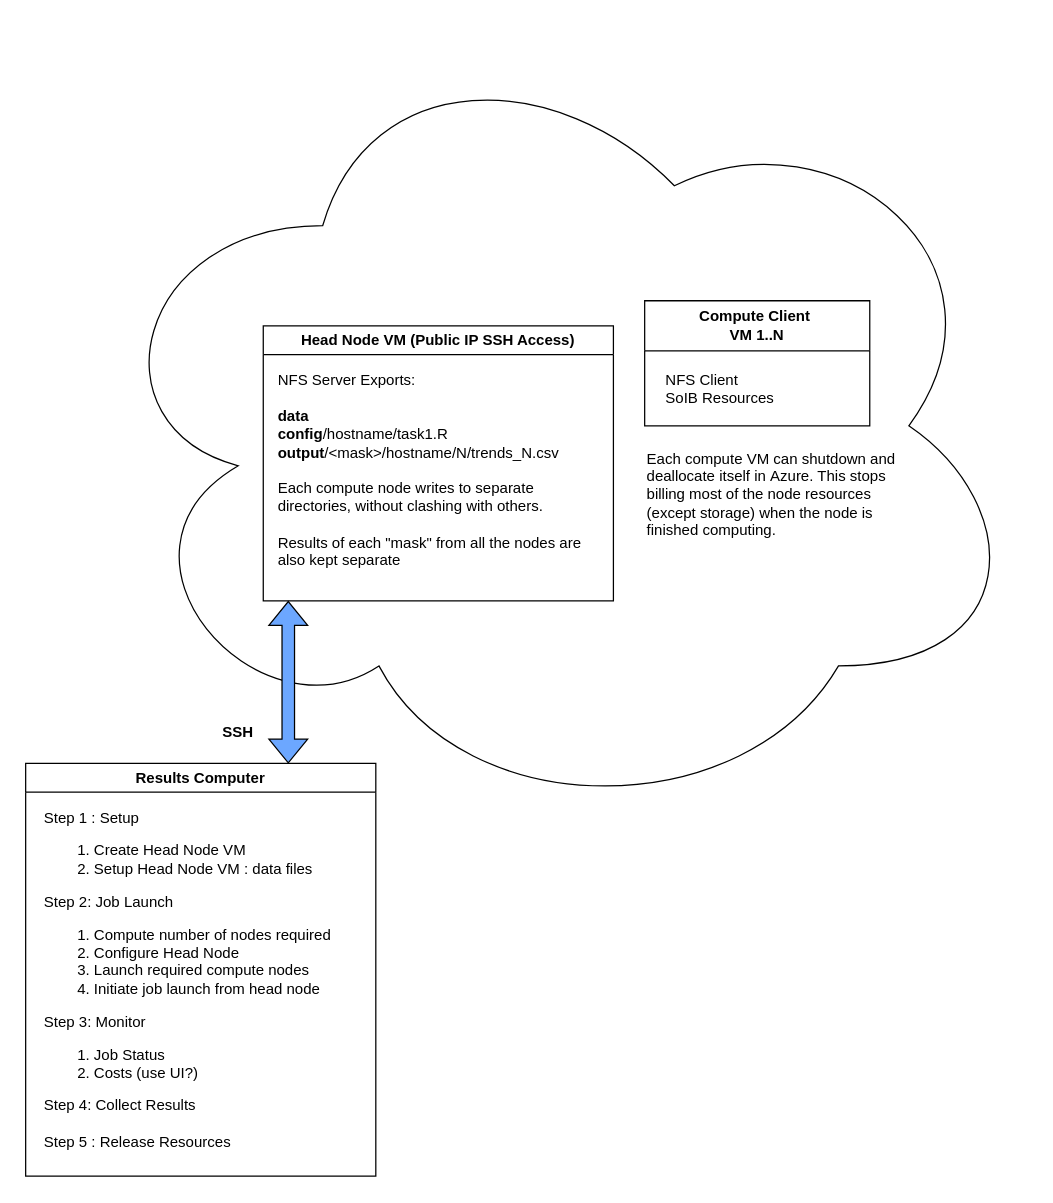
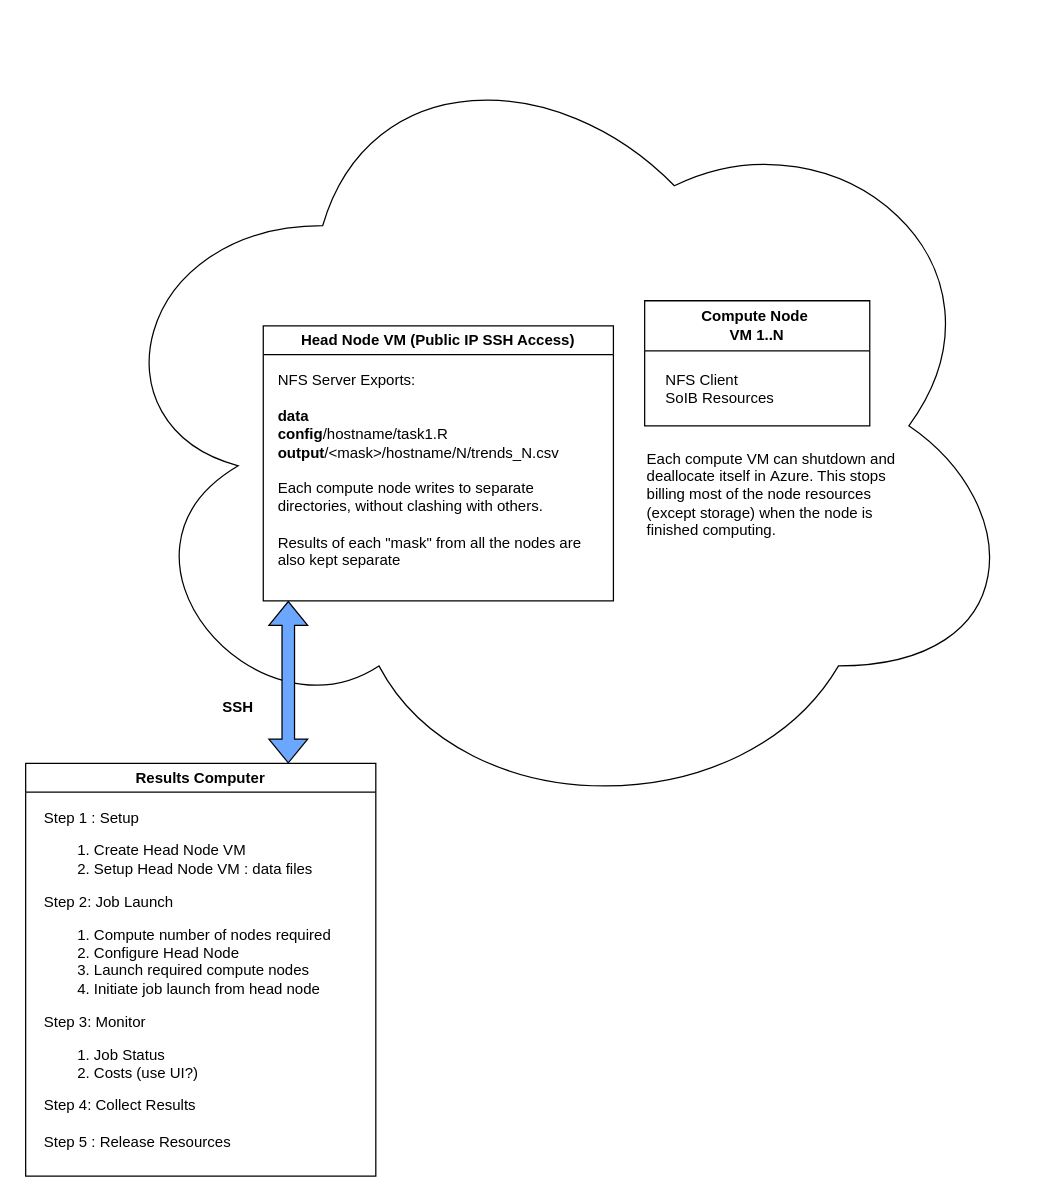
- <mxCell id="5" value="Compute Client&amp;nbsp;&lt;div&gt;VM 1..N&lt;/div&gt;" style="swimlane;whiteSpace=wrap;html=1;startSize=40;" parent="1" vertex="1"><mxGeometry x="515" y="240" width="180" height="100" as="geometry"><mxRectangle x="370" y="-110" width="120" height="30" as="alternateBounds" /></mxGeometry></mxCell>
+ <mxCell id="5" value="Compute Node&amp;nbsp;&lt;div&gt;VM 1..N&lt;/div&gt;" style="swimlane;whiteSpace=wrap;html=1;startSize=40;" parent="1" vertex="1"><mxGeometry x="515" y="240" width="180" height="100" as="geometry"><mxRectangle x="370" y="-110" width="120" height="30" as="alternateBounds" /></mxGeometry></mxCell>
- <mxCell id="10" value="&lt;b&gt;SSH&lt;/b&gt;" style="text;html=1;align=center;verticalAlign=middle;whiteSpace=wrap;rounded=0;" parent="1" vertex="1"><mxGeometry x="160" y="570" width="60" height="30" as="geometry" /></mxCell>
+ <mxCell id="10" value="&lt;b&gt;SSH&lt;/b&gt;" style="text;html=1;align=center;verticalAlign=middle;whiteSpace=wrap;rounded=0;" parent="1" vertex="1"><mxGeometry x="160" y="550" width="60" height="30" as="geometry" /></mxCell>
